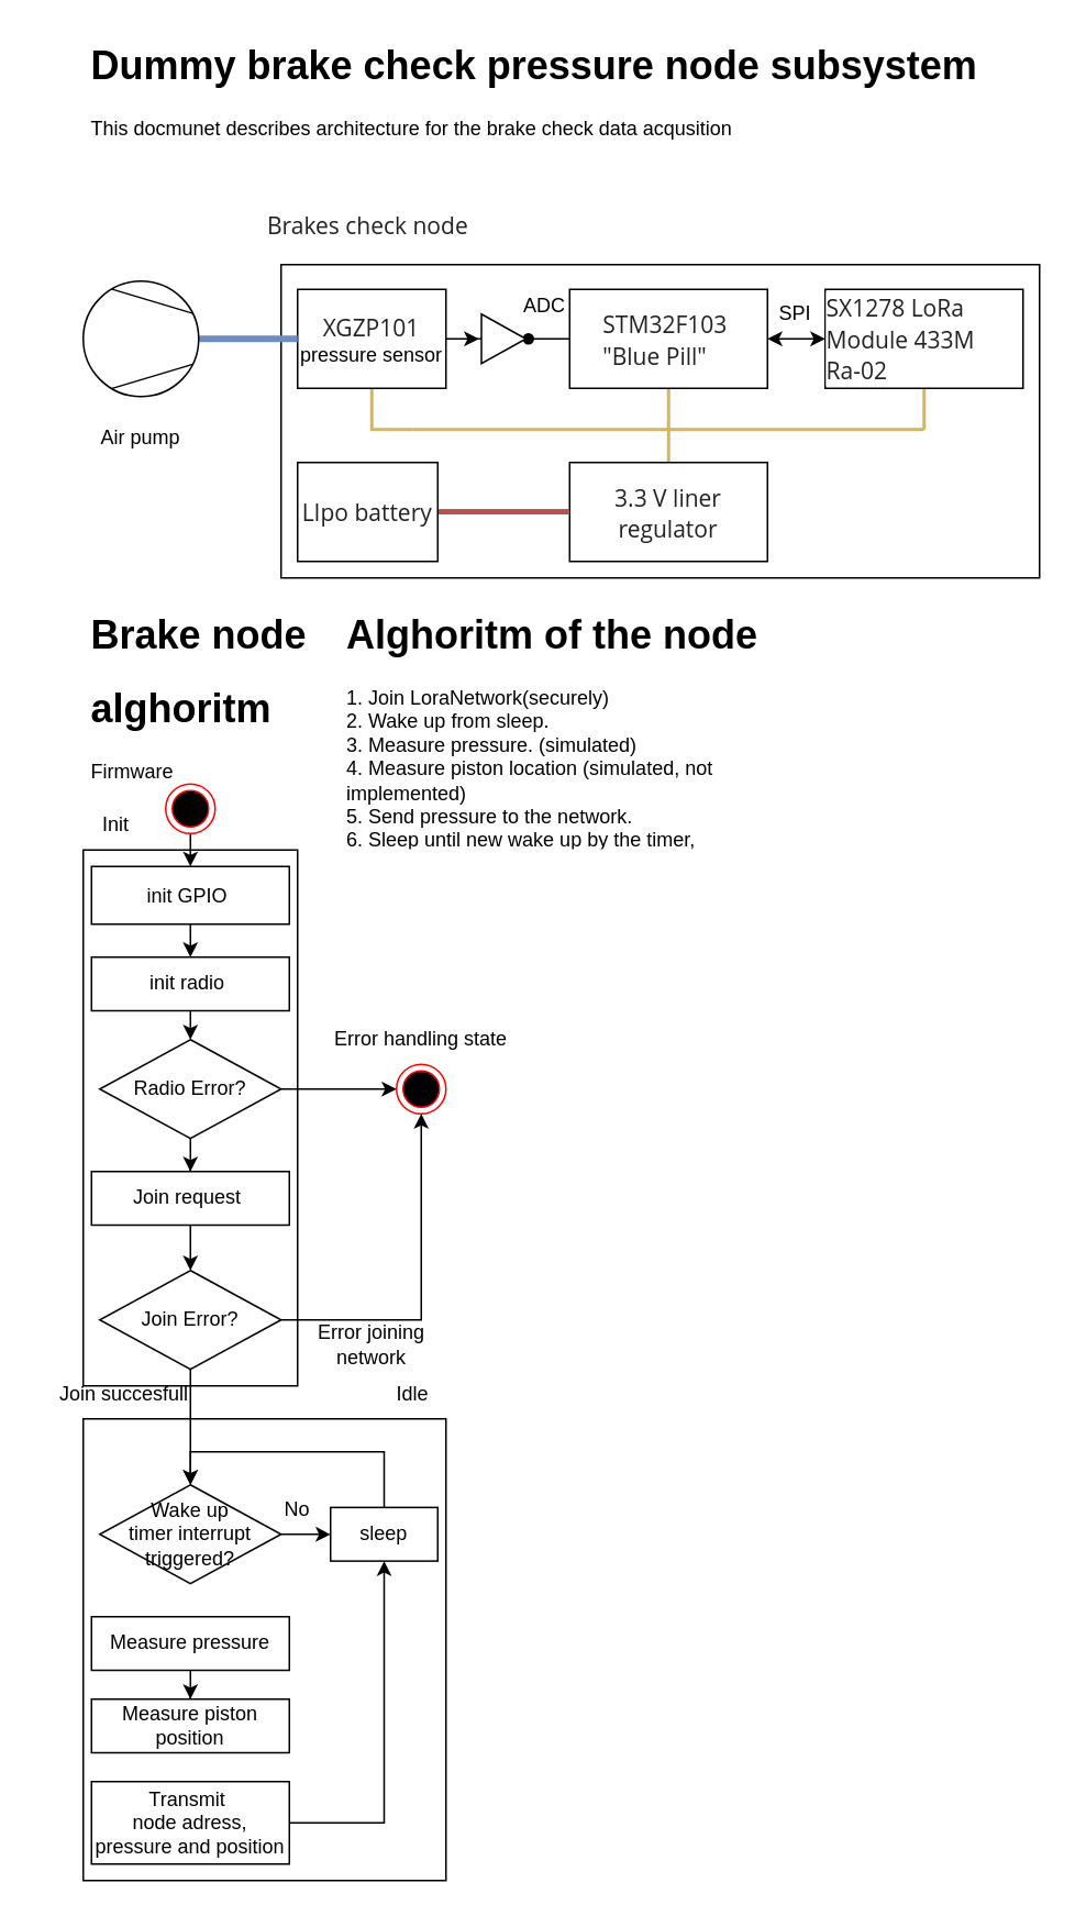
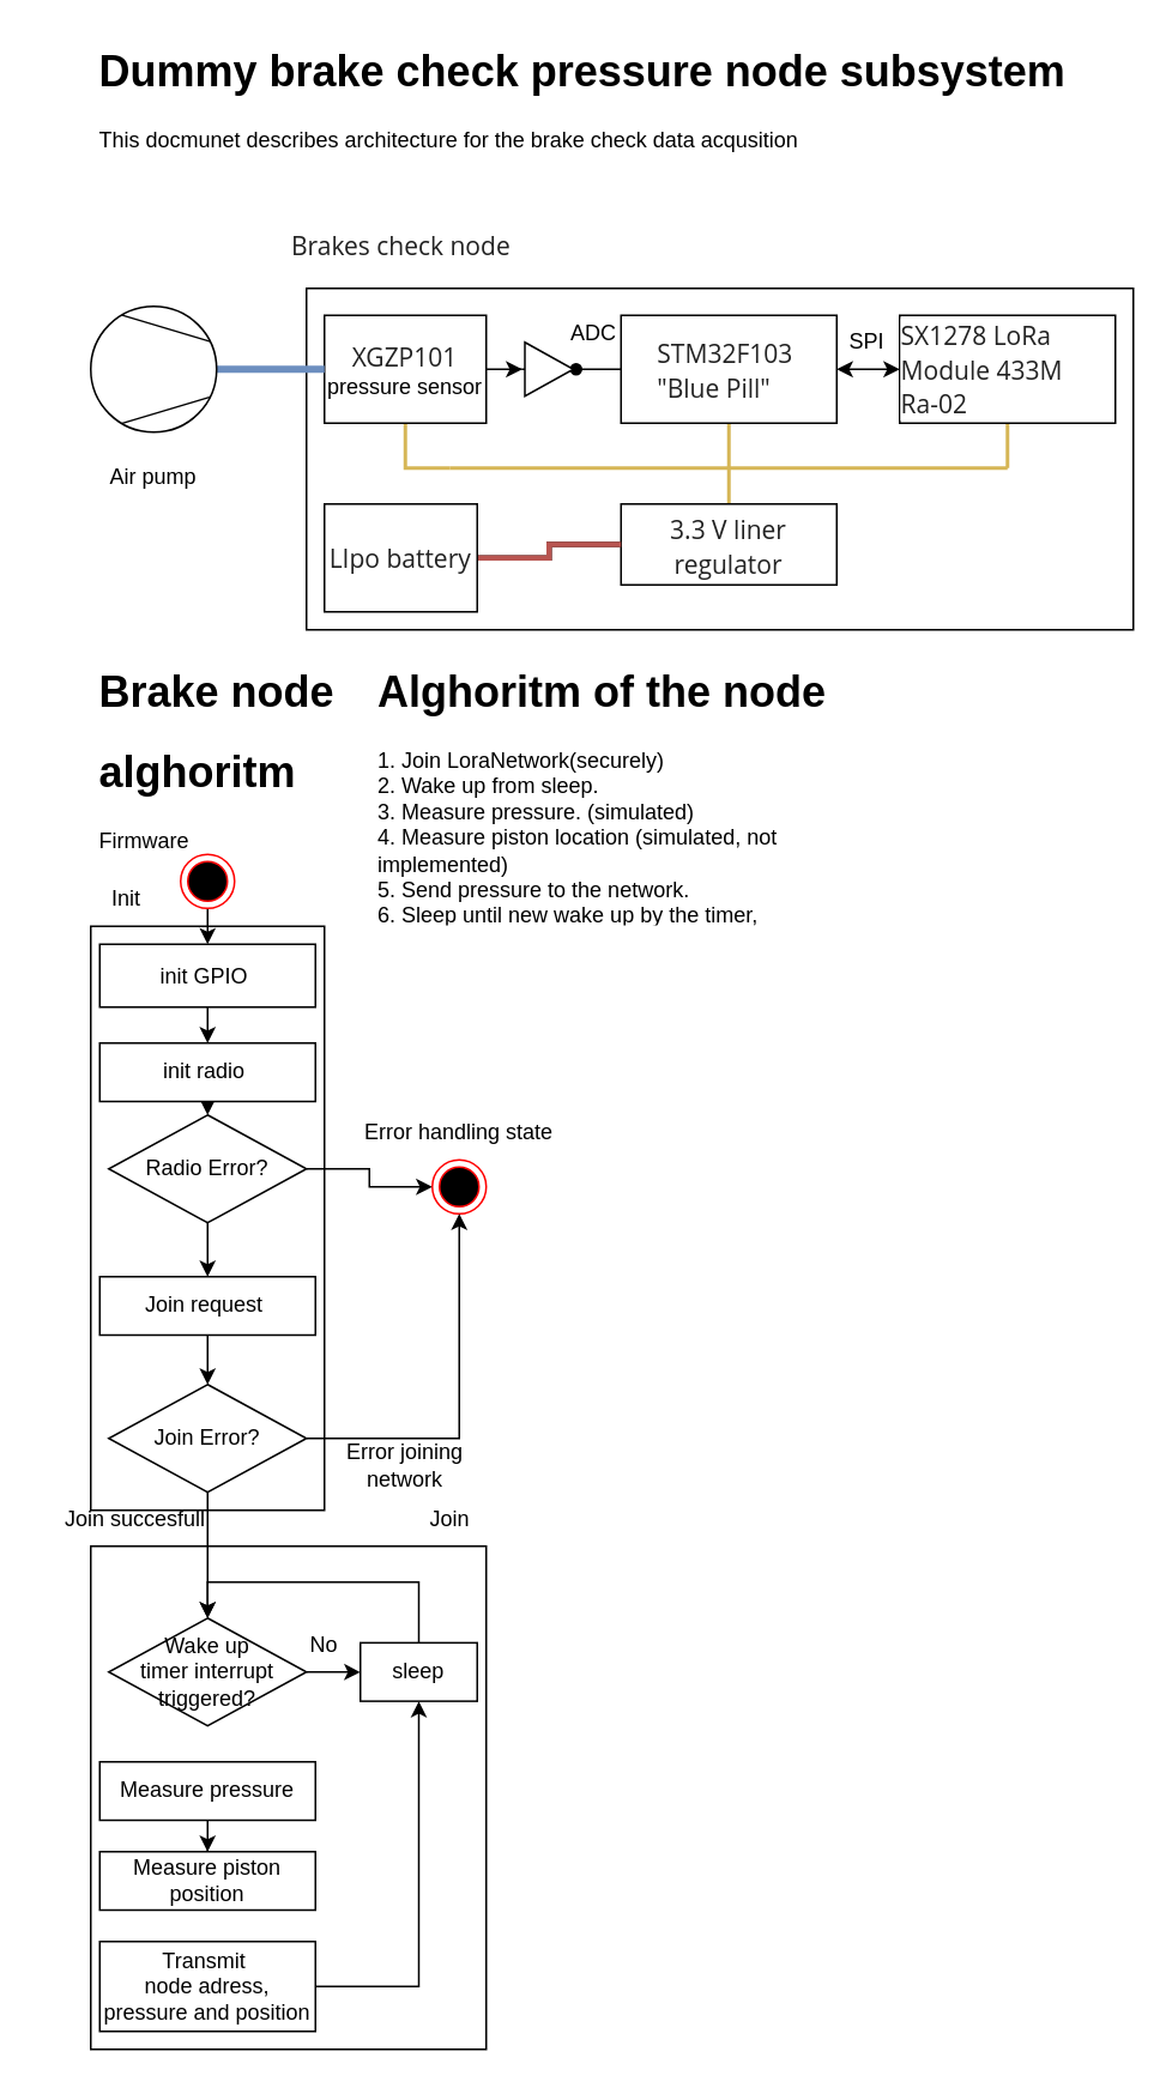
- <mxCell id="19" value="&lt;h1 class=&quot;product-title-text&quot; style=&quot;box-sizing: border-box ; outline: 0px ; font-size: 14px ; margin: 0px ; line-height: 19px ; font-weight: 500 ; color: rgb(34 , 34 , 34) ; font-family: &amp;#34;open sans&amp;#34; , &amp;#34;roboto&amp;#34; , &amp;#34;arial&amp;#34; , &amp;#34;helvetica&amp;#34; , sans-serif , &amp;#34;simsun&amp;#34; ; background-color: rgb(255 , 255 , 255)&quot;&gt;3.3 V liner regulator&lt;/h1&gt;" style="rounded=0;whiteSpace=wrap;html=1;" vertex="1" parent="1"><mxGeometry x="345" y="280" width="120" height="60" as="geometry" /></mxCell>
+ <mxCell id="19" value="&lt;h1 class=&quot;product-title-text&quot; style=&quot;box-sizing: border-box ; outline: 0px ; font-size: 14px ; margin: 0px ; line-height: 19px ; font-weight: 500 ; color: rgb(34 , 34 , 34) ; font-family: &amp;#34;open sans&amp;#34; , &amp;#34;roboto&amp;#34; , &amp;#34;arial&amp;#34; , &amp;#34;helvetica&amp;#34; , sans-serif , &amp;#34;simsun&amp;#34; ; background-color: rgb(255 , 255 , 255)&quot;&gt;3.3 V liner regulator&lt;/h1&gt;" style="rounded=0;whiteSpace=wrap;html=1;" vertex="1" parent="1"><mxGeometry x="345" y="280" width="120" height="45" as="geometry" /></mxCell>
- <mxCell id="52" value="Radio Error?" style="rhombus;whiteSpace=wrap;html=1;" vertex="1" parent="1"><mxGeometry x="60" y="630" width="110" height="60" as="geometry" /></mxCell>
+ <mxCell id="52" value="Radio Error?" style="rhombus;whiteSpace=wrap;html=1;" vertex="1" parent="1"><mxGeometry x="60" y="620" width="110" height="60" as="geometry" /></mxCell>
- <mxCell id="37" value="Idle" style="text;html=1;strokeColor=none;fillColor=none;align=center;verticalAlign=middle;whiteSpace=wrap;rounded=0;" vertex="1" parent="1"><mxGeometry x="220" y="830" width="60" height="30" as="geometry" /></mxCell>
+ <mxCell id="37" value="Join" style="text;html=1;strokeColor=none;fillColor=none;align=center;verticalAlign=middle;whiteSpace=wrap;rounded=0;" vertex="1" parent="1"><mxGeometry x="220" y="830" width="60" height="30" as="geometry" /></mxCell>
